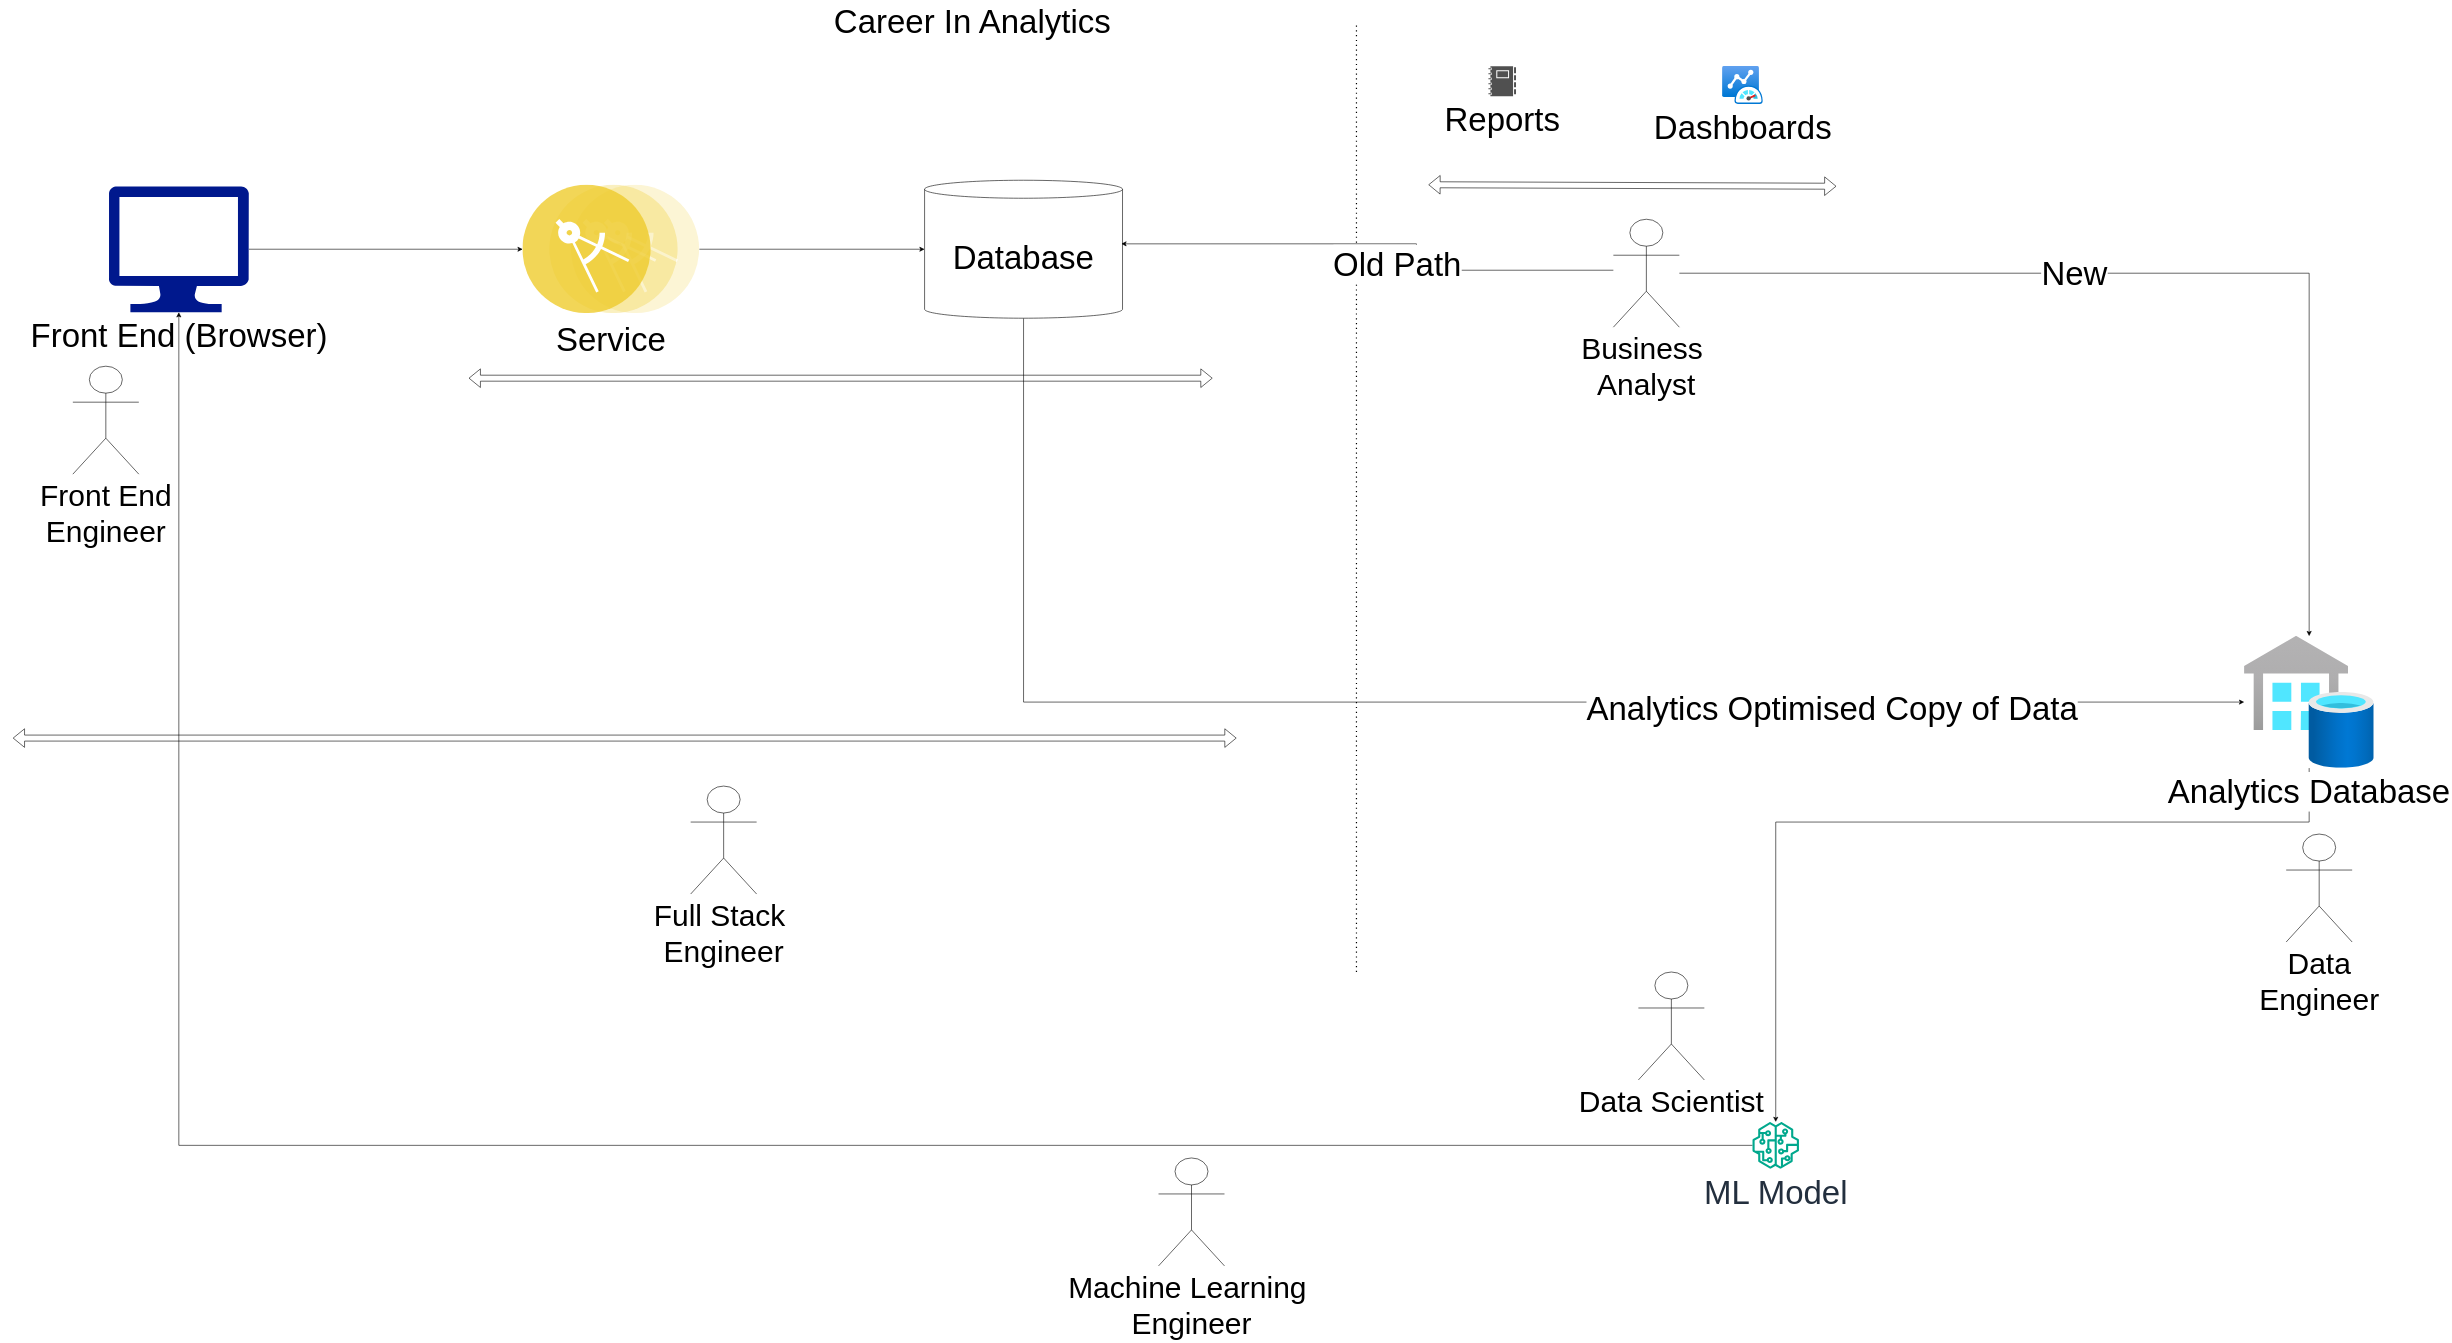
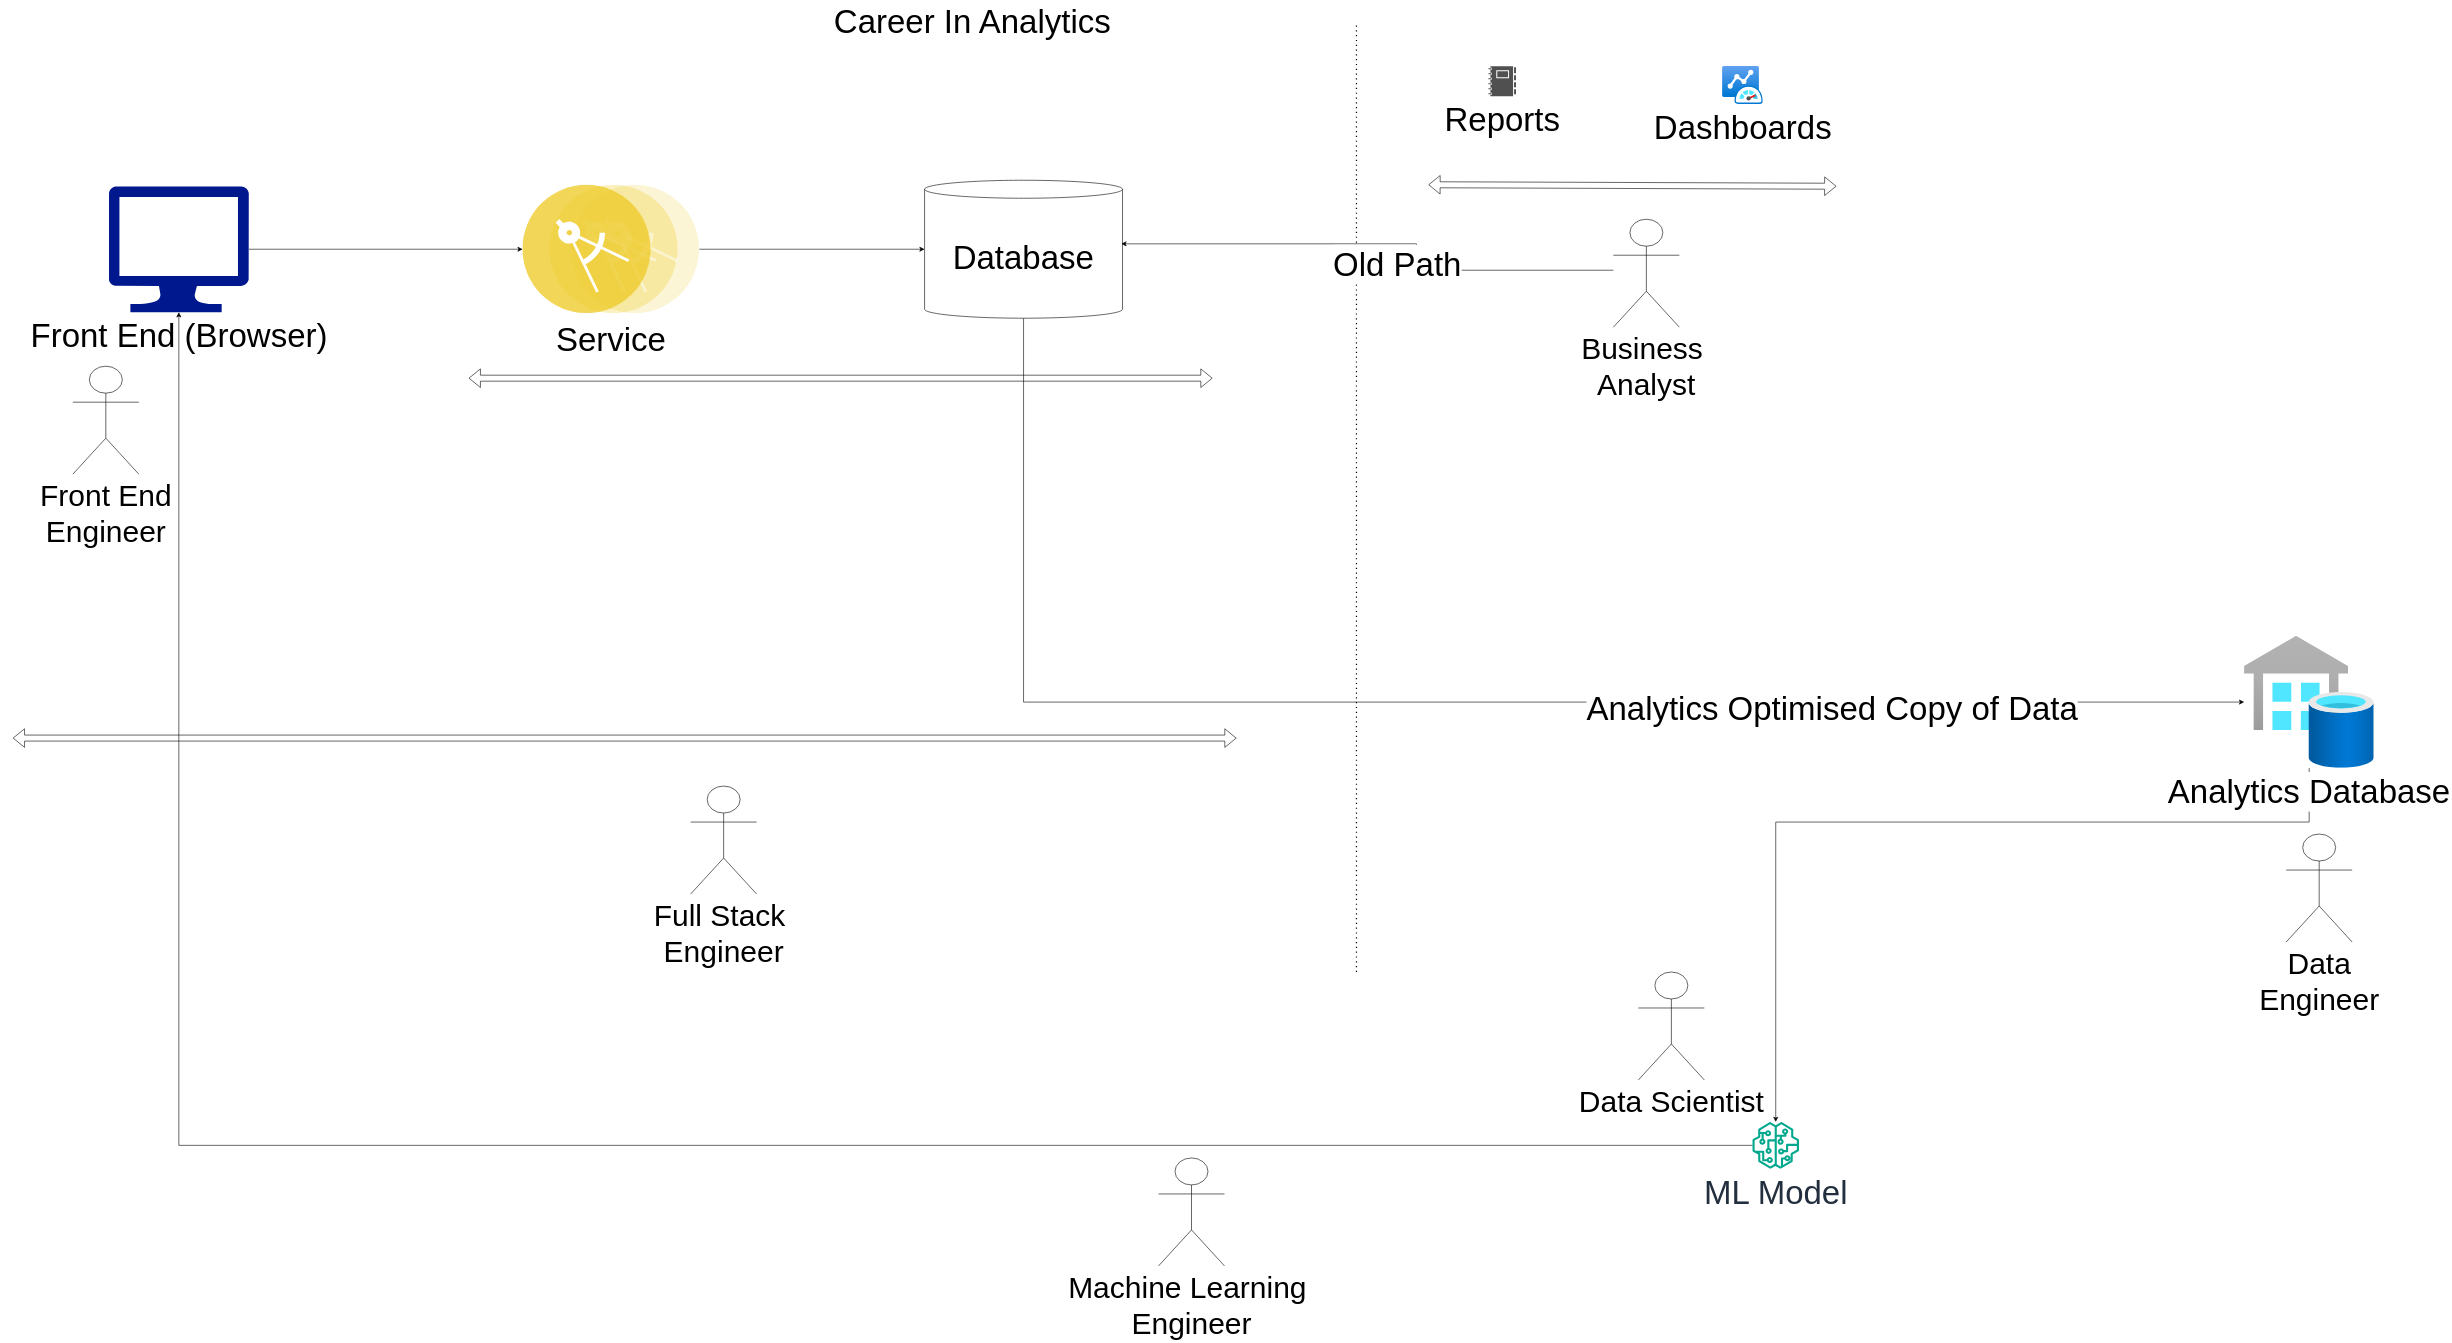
- <mxCell id="19" value="&lt;font style=&quot;font-size: 55px;&quot;&gt;New&lt;/font&gt;" style="edgeStyle=orthogonalEdgeStyle;rounded=0;orthogonalLoop=1;jettySize=auto;html=1;" edge="1" parent="1" source="20" target="10"><mxGeometry x="-0.204" relative="1" as="geometry"><mxPoint as="offset" /></mxGeometry></mxCell>
